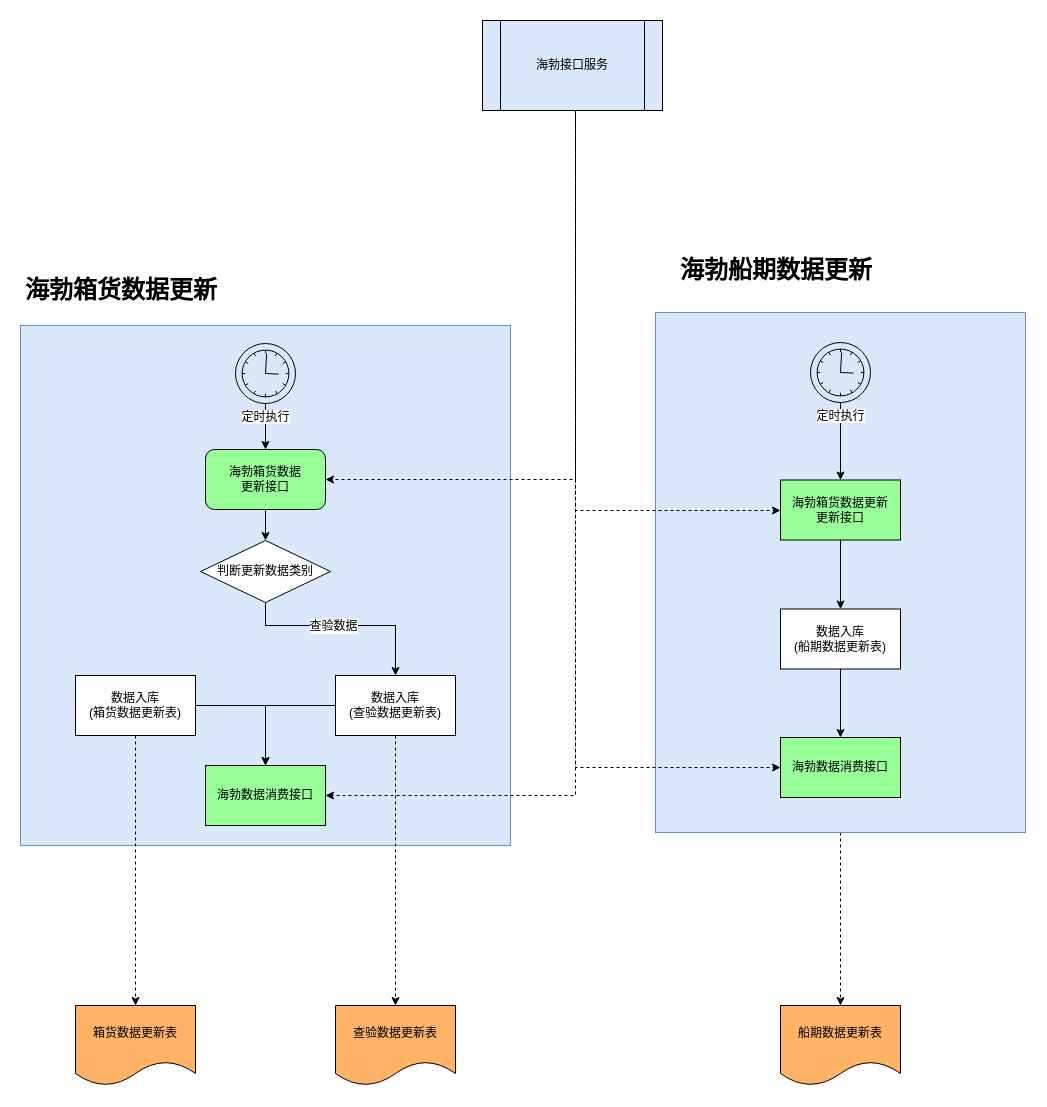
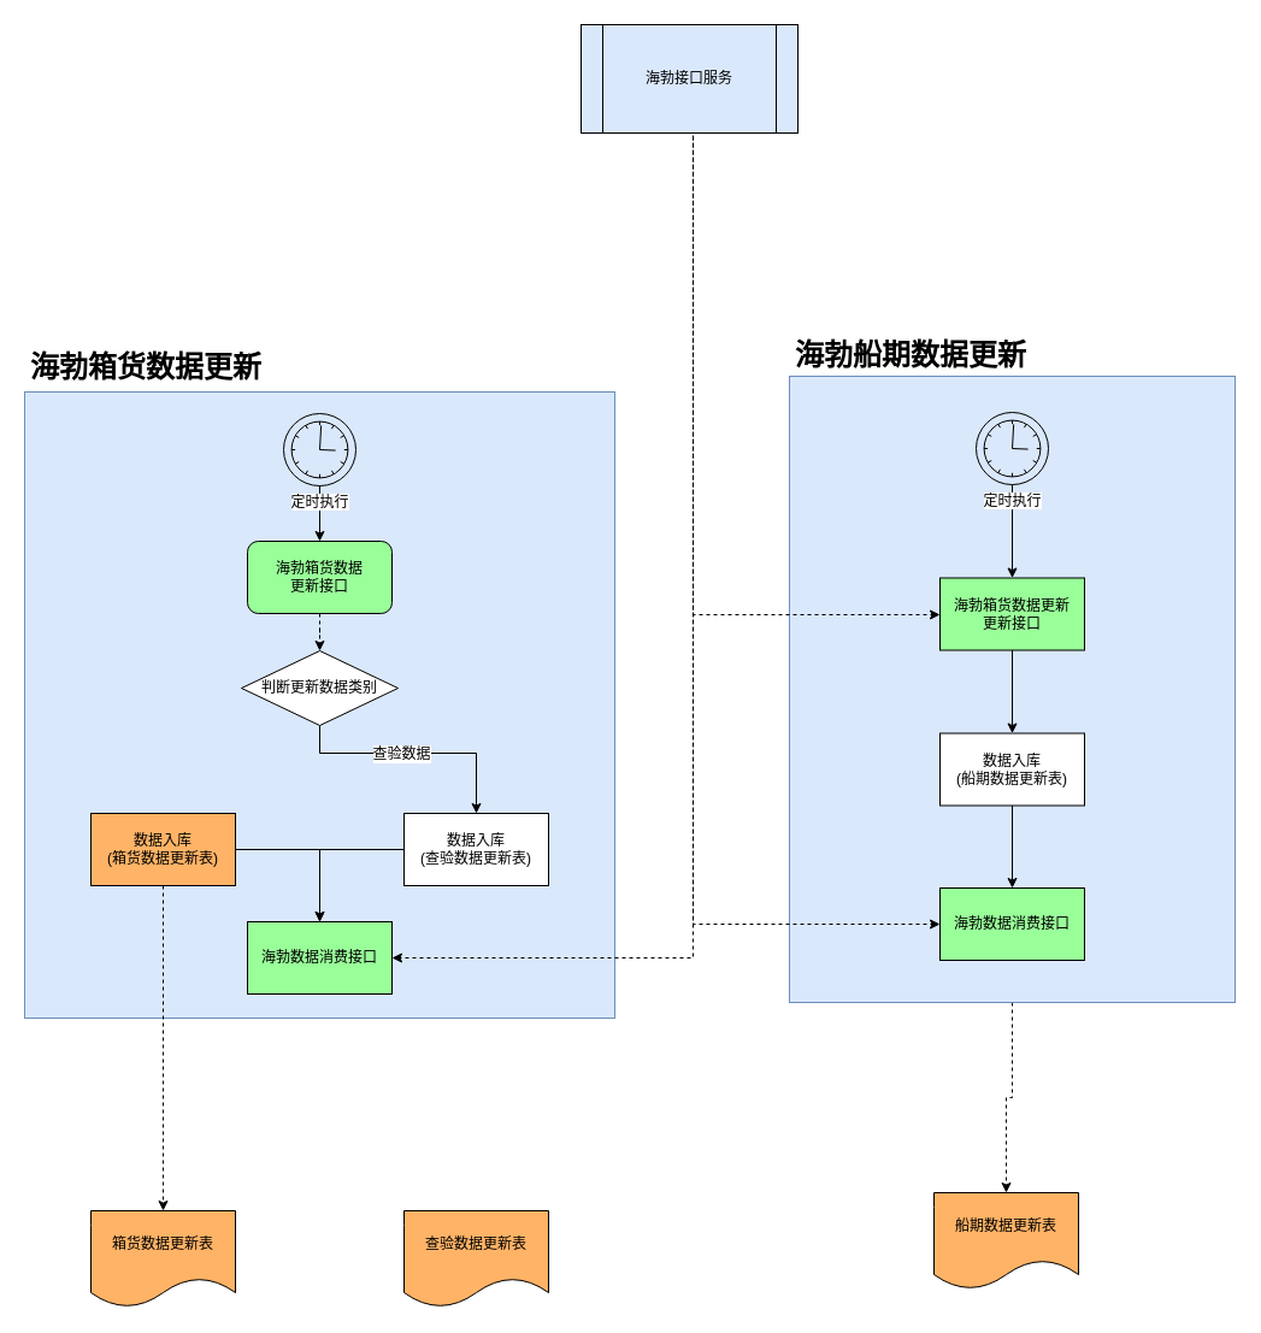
- <mxCell id="34" value="&lt;h1&gt;海勃船期数据更新&lt;/h1&gt;" style="text;html=1;strokeColor=none;fillColor=none;spacing=5;spacingTop=-20;whiteSpace=wrap;overflow=hidden;rounded=0;" parent="1" vertex="1"><mxGeometry x="675" y="250" width="290" height="37" as="geometry" /></mxCell>
+ <mxCell id="34" value="&lt;h1&gt;海勃船期数据更新&lt;/h1&gt;" style="text;html=1;strokeColor=none;fillColor=none;spacing=5;spacingTop=-20;whiteSpace=wrap;overflow=hidden;rounded=0;" parent="1" vertex="1"><mxGeometry x="655" y="275" width="290" height="37" as="geometry" /></mxCell>
- <mxCell id="21" value="&lt;h1&gt;海勃箱货数据更新&lt;/h1&gt;" style="text;html=1;strokeColor=none;fillColor=none;spacing=5;spacingTop=-20;whiteSpace=wrap;overflow=hidden;rounded=0;" parent="1" vertex="1"><mxGeometry x="20" y="270" width="290" height="40" as="geometry" /></mxCell>
+ <mxCell id="21" value="&lt;h1&gt;海勃箱货数据更新&lt;/h1&gt;" style="text;html=1;strokeColor=none;fillColor=none;spacing=5;spacingTop=-20;whiteSpace=wrap;overflow=hidden;rounded=0;" parent="1" vertex="1"><mxGeometry x="20" y="285" width="290" height="40" as="geometry" /></mxCell>
- <mxCell id="4" style="edgeStyle=orthogonalEdgeStyle;rounded=0;orthogonalLoop=1;jettySize=auto;html=1;dashed=1;" parent="1" source="35" target="5" edge="1"><mxGeometry relative="1" as="geometry"><Array as="points"><mxPoint x="575" y="479" /></Array></mxGeometry></mxCell>
- <mxCell id="3" value="" style="edgeStyle=orthogonalEdgeStyle;rounded=0;orthogonalLoop=1;jettySize=auto;html=1;strokeColor=#000000;entryX=0.5;entryY=0;entryDx=0;entryDy=0;" parent="1" source="5" target="8" edge="1"><mxGeometry relative="1" as="geometry"><mxPoint x="265" y="581" as="targetPoint" /></mxGeometry></mxCell>
+ <mxCell id="3" value="" style="edgeStyle=orthogonalEdgeStyle;rounded=0;orthogonalLoop=1;jettySize=auto;html=1;strokeColor=#000000;entryX=0.5;entryY=0;entryDx=0;entryDy=0;dashed=1;" parent="1" source="5" target="8" edge="1"><mxGeometry relative="1" as="geometry"><mxPoint x="265" y="581" as="targetPoint" /></mxGeometry></mxCell>
- <mxCell id="11" value="数据入库&lt;br&gt;(箱货数据更新表)" style="rounded=0;whiteSpace=wrap;html=1;strokeColor=#000000;fillColor=#FFFFFF;" parent="1" vertex="1"><mxGeometry x="75" y="675" width="120" height="60" as="geometry" /></mxCell>
+ <mxCell id="11" value="数据入库&lt;br&gt;(箱货数据更新表)" style="rounded=0;whiteSpace=wrap;html=1;strokeColor=#000000;fillColor=#ffb366;" parent="1" vertex="1"><mxGeometry x="75" y="675" width="120" height="60" as="geometry" /></mxCell>
- <mxCell id="12" style="edgeStyle=orthogonalEdgeStyle;rounded=0;orthogonalLoop=1;jettySize=auto;html=1;strokeColor=#000000;dashed=1;" parent="1" source="14" target="16" edge="1"><mxGeometry relative="1" as="geometry" /></mxCell>
- <mxCell id="22" value="船期数据更新表" style="shape=document;whiteSpace=wrap;html=1;boundedLbl=1;fillColor=#FFB366;" parent="1" vertex="1"><mxGeometry x="780" y="1005" width="120" height="80" as="geometry" /></mxCell>
+ <mxCell id="22" value="船期数据更新表" style="shape=document;whiteSpace=wrap;html=1;boundedLbl=1;fillColor=#FFB366;" parent="1" vertex="1"><mxGeometry x="775" y="990" width="120" height="80" as="geometry" /></mxCell>
